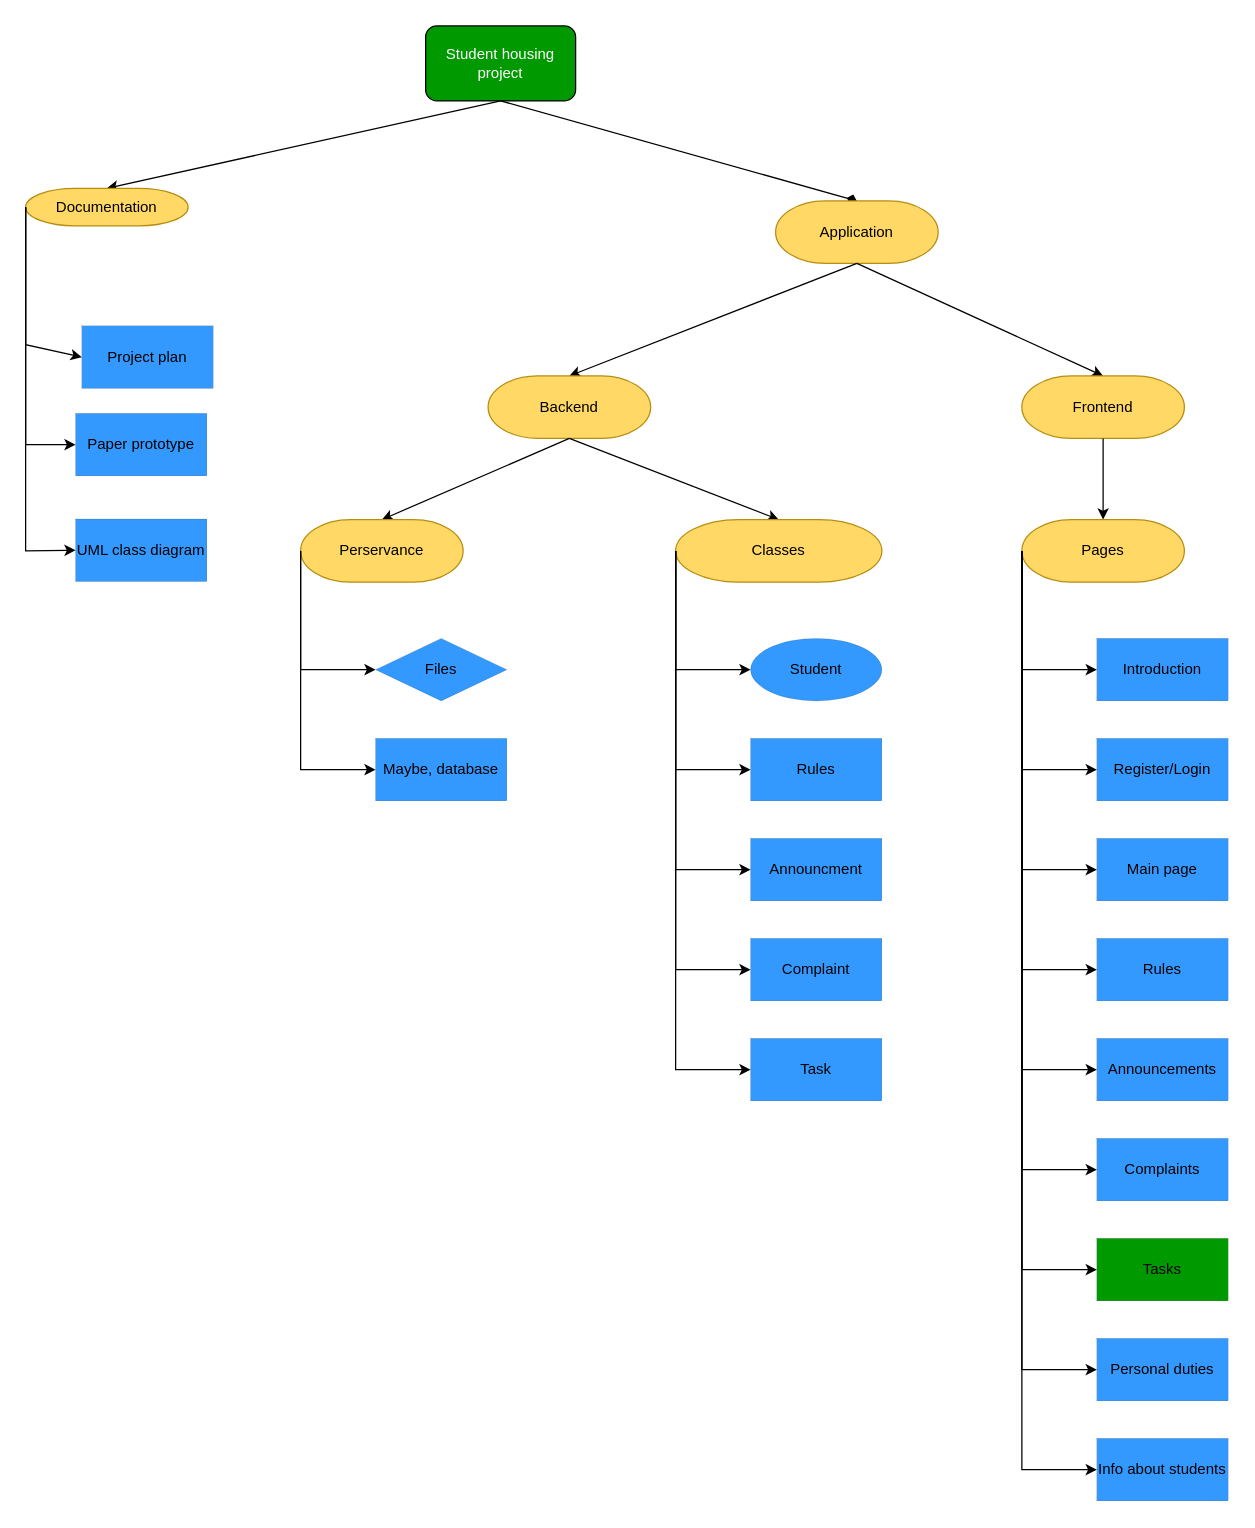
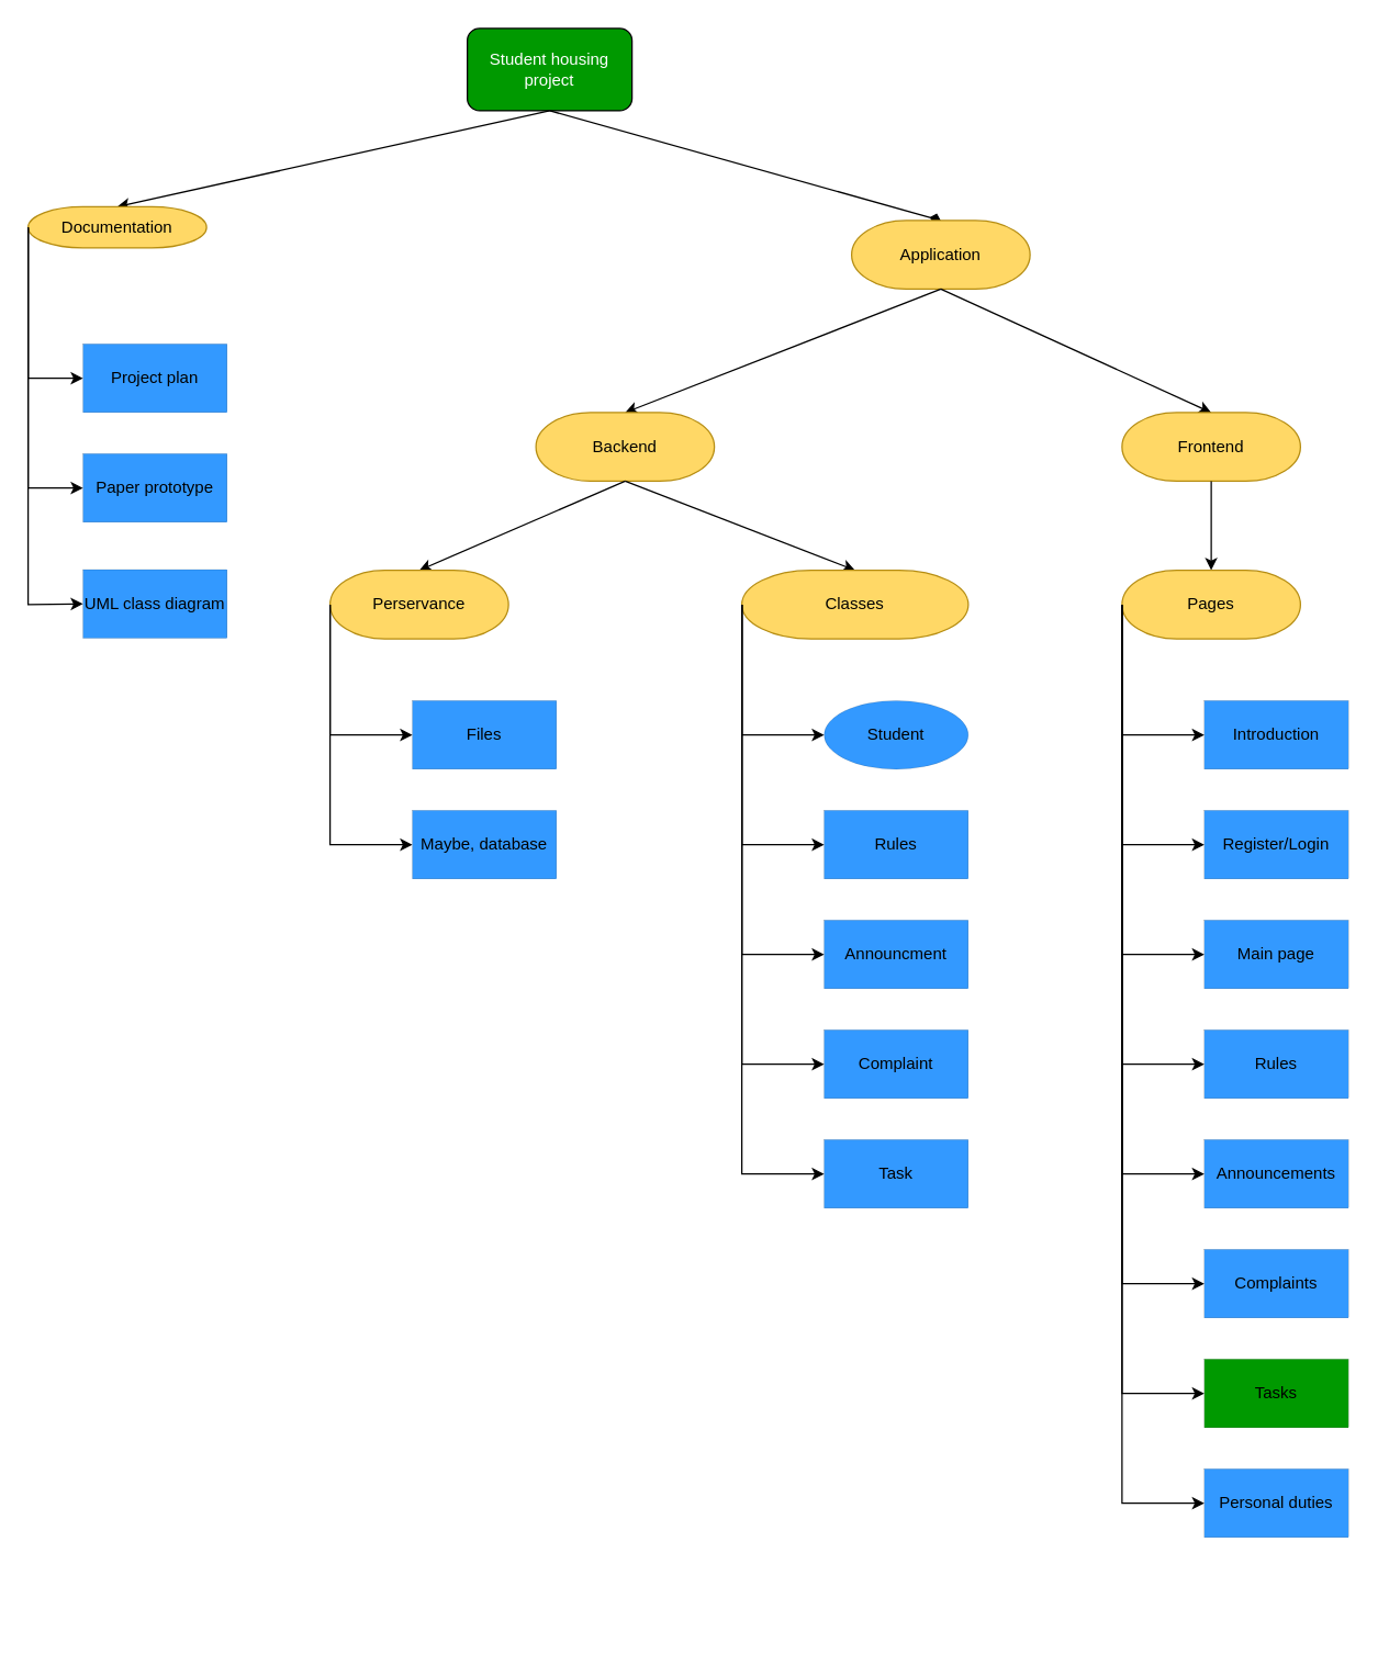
- <mxCell id="48" value="Project plan" style="rounded=0;whiteSpace=wrap;html=1;strokeColor=#000000;fillColor=#3399FF;strokeWidth=0;" vertex="1" parent="1"><mxGeometry x="65" y="260" width="105" height="50" as="geometry" /></mxCell>
+ <mxCell id="48" value="Project plan" style="rounded=0;whiteSpace=wrap;html=1;strokeColor=#000000;fillColor=#3399FF;strokeWidth=0;" vertex="1" parent="1"><mxGeometry x="60" y="250" width="105" height="50" as="geometry" /></mxCell>
- <mxCell id="45" value="Files" style="rhombus;whiteSpace=wrap;html=1;strokeWidth=0;fillColor=#3399FF;" vertex="1" parent="1"><mxGeometry x="300" y="510" width="105" height="50" as="geometry" /></mxCell>
+ <mxCell id="45" value="Files" style="rounded=0;whiteSpace=wrap;html=1;strokeWidth=0;fillColor=#3399FF;" vertex="1" parent="1"><mxGeometry x="300" y="510" width="105" height="50" as="geometry" /></mxCell>
- <mxCell id="26" value="" style="endArrow=classic;html=1;rounded=0;exitX=0;exitY=0.5;exitDx=0;exitDy=0;exitPerimeter=0;entryX=0;entryY=0.5;entryDx=0;entryDy=0;" edge="1" parent="1" source="17" target="35"><mxGeometry width="50" height="50" relative="1" as="geometry"><mxPoint x="717" y="410" as="sourcePoint" /><mxPoint x="787" y="1180" as="targetPoint" /><Array as="points"><mxPoint x="817" y="1175" /></Array></mxGeometry></mxCell>
- <mxCell id="35" value="Info about students" style="rounded=0;whiteSpace=wrap;html=1;fillColor=#3399FF;strokeWidth=0;" vertex="1" parent="1"><mxGeometry x="877" y="1150" width="105" height="50" as="geometry" /></mxCell>
